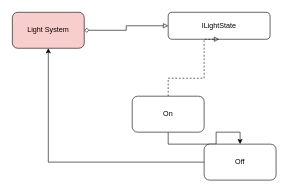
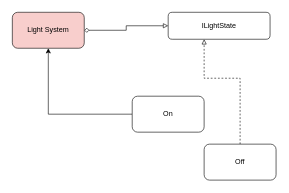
- <mxCell id="5" style="edgeStyle=orthogonalEdgeStyle;rounded=0;orthogonalLoop=1;jettySize=auto;html=1;entryX=0.5;entryY=1;entryDx=0;entryDy=0;dashed=1;endArrow=block;endFill=0;exitX=0.5;exitY=0;exitDx=0;exitDy=0;" edge="1" parent="1" source="7" target="4"><mxGeometry relative="1" as="geometry"><Array as="points"><mxPoint x="280" y="130" /><mxPoint x="340" y="130" /></Array></mxGeometry></mxCell>
+ <mxCell id="8" style="edgeStyle=orthogonalEdgeStyle;rounded=0;orthogonalLoop=1;jettySize=auto;html=1;dashed=1;endArrow=block;endFill=0;" edge="1" parent="1" source="10" target="4"><mxGeometry relative="1" as="geometry"><Array as="points"><mxPoint x="400" y="130" /><mxPoint x="340" y="130" /></Array></mxGeometry></mxCell>
- <mxCell id="6" style="edgeStyle=orthogonalEdgeStyle;rounded=0;orthogonalLoop=1;jettySize=auto;html=1;startArrow=none;startFill=0;endArrow=classic;endFill=1;" edge="1" parent="1" source="7" target="10"><mxGeometry relative="1" as="geometry" /></mxCell>
+ <mxCell id="6" style="edgeStyle=orthogonalEdgeStyle;rounded=0;orthogonalLoop=1;jettySize=auto;html=1;startArrow=none;startFill=0;endArrow=classic;endFill=1;" edge="1" parent="1" source="7" target="3"><mxGeometry relative="1" as="geometry" /></mxCell>
- <mxCell id="9" style="edgeStyle=orthogonalEdgeStyle;rounded=0;orthogonalLoop=1;jettySize=auto;html=1;entryX=0.5;entryY=1;entryDx=0;entryDy=0;startArrow=none;startFill=0;endArrow=classic;endFill=1;" edge="1" parent="1" source="10" target="3"><mxGeometry relative="1" as="geometry" /></mxCell>
